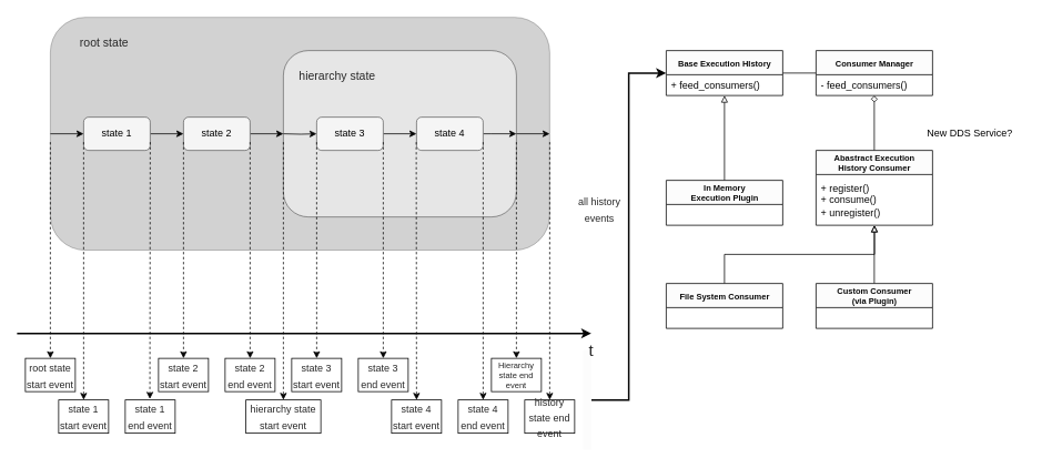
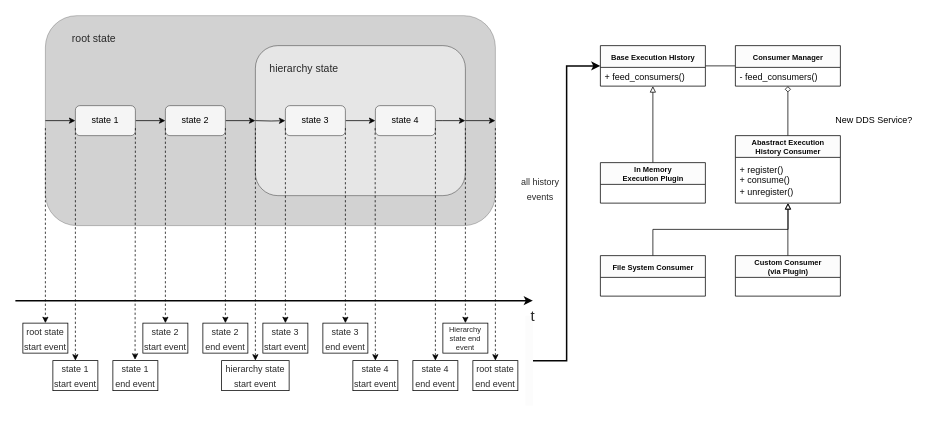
- <mxCell id="41" value="&lt;font style=&quot;font-size: 12px&quot;&gt;history state end event&lt;br&gt;&lt;/font&gt;" style="text;html=1;fillColor=none;align=center;verticalAlign=middle;whiteSpace=wrap;rounded=0;fontSize=16;fontColor=#292929;strokeWidth=1;strokeColor=#000000;" vertex="1" parent="1"><mxGeometry x="630" y="480" width="60" height="40" as="geometry" /></mxCell>
+ <mxCell id="41" value="&lt;font style=&quot;font-size: 12px&quot;&gt;root state end event&lt;br&gt;&lt;/font&gt;" style="text;html=1;fillColor=none;align=center;verticalAlign=middle;whiteSpace=wrap;rounded=0;fontSize=16;fontColor=#292929;strokeWidth=1;strokeColor=#000000;" vertex="1" parent="1"><mxGeometry x="630" y="480" width="60" height="40" as="geometry" /></mxCell>
